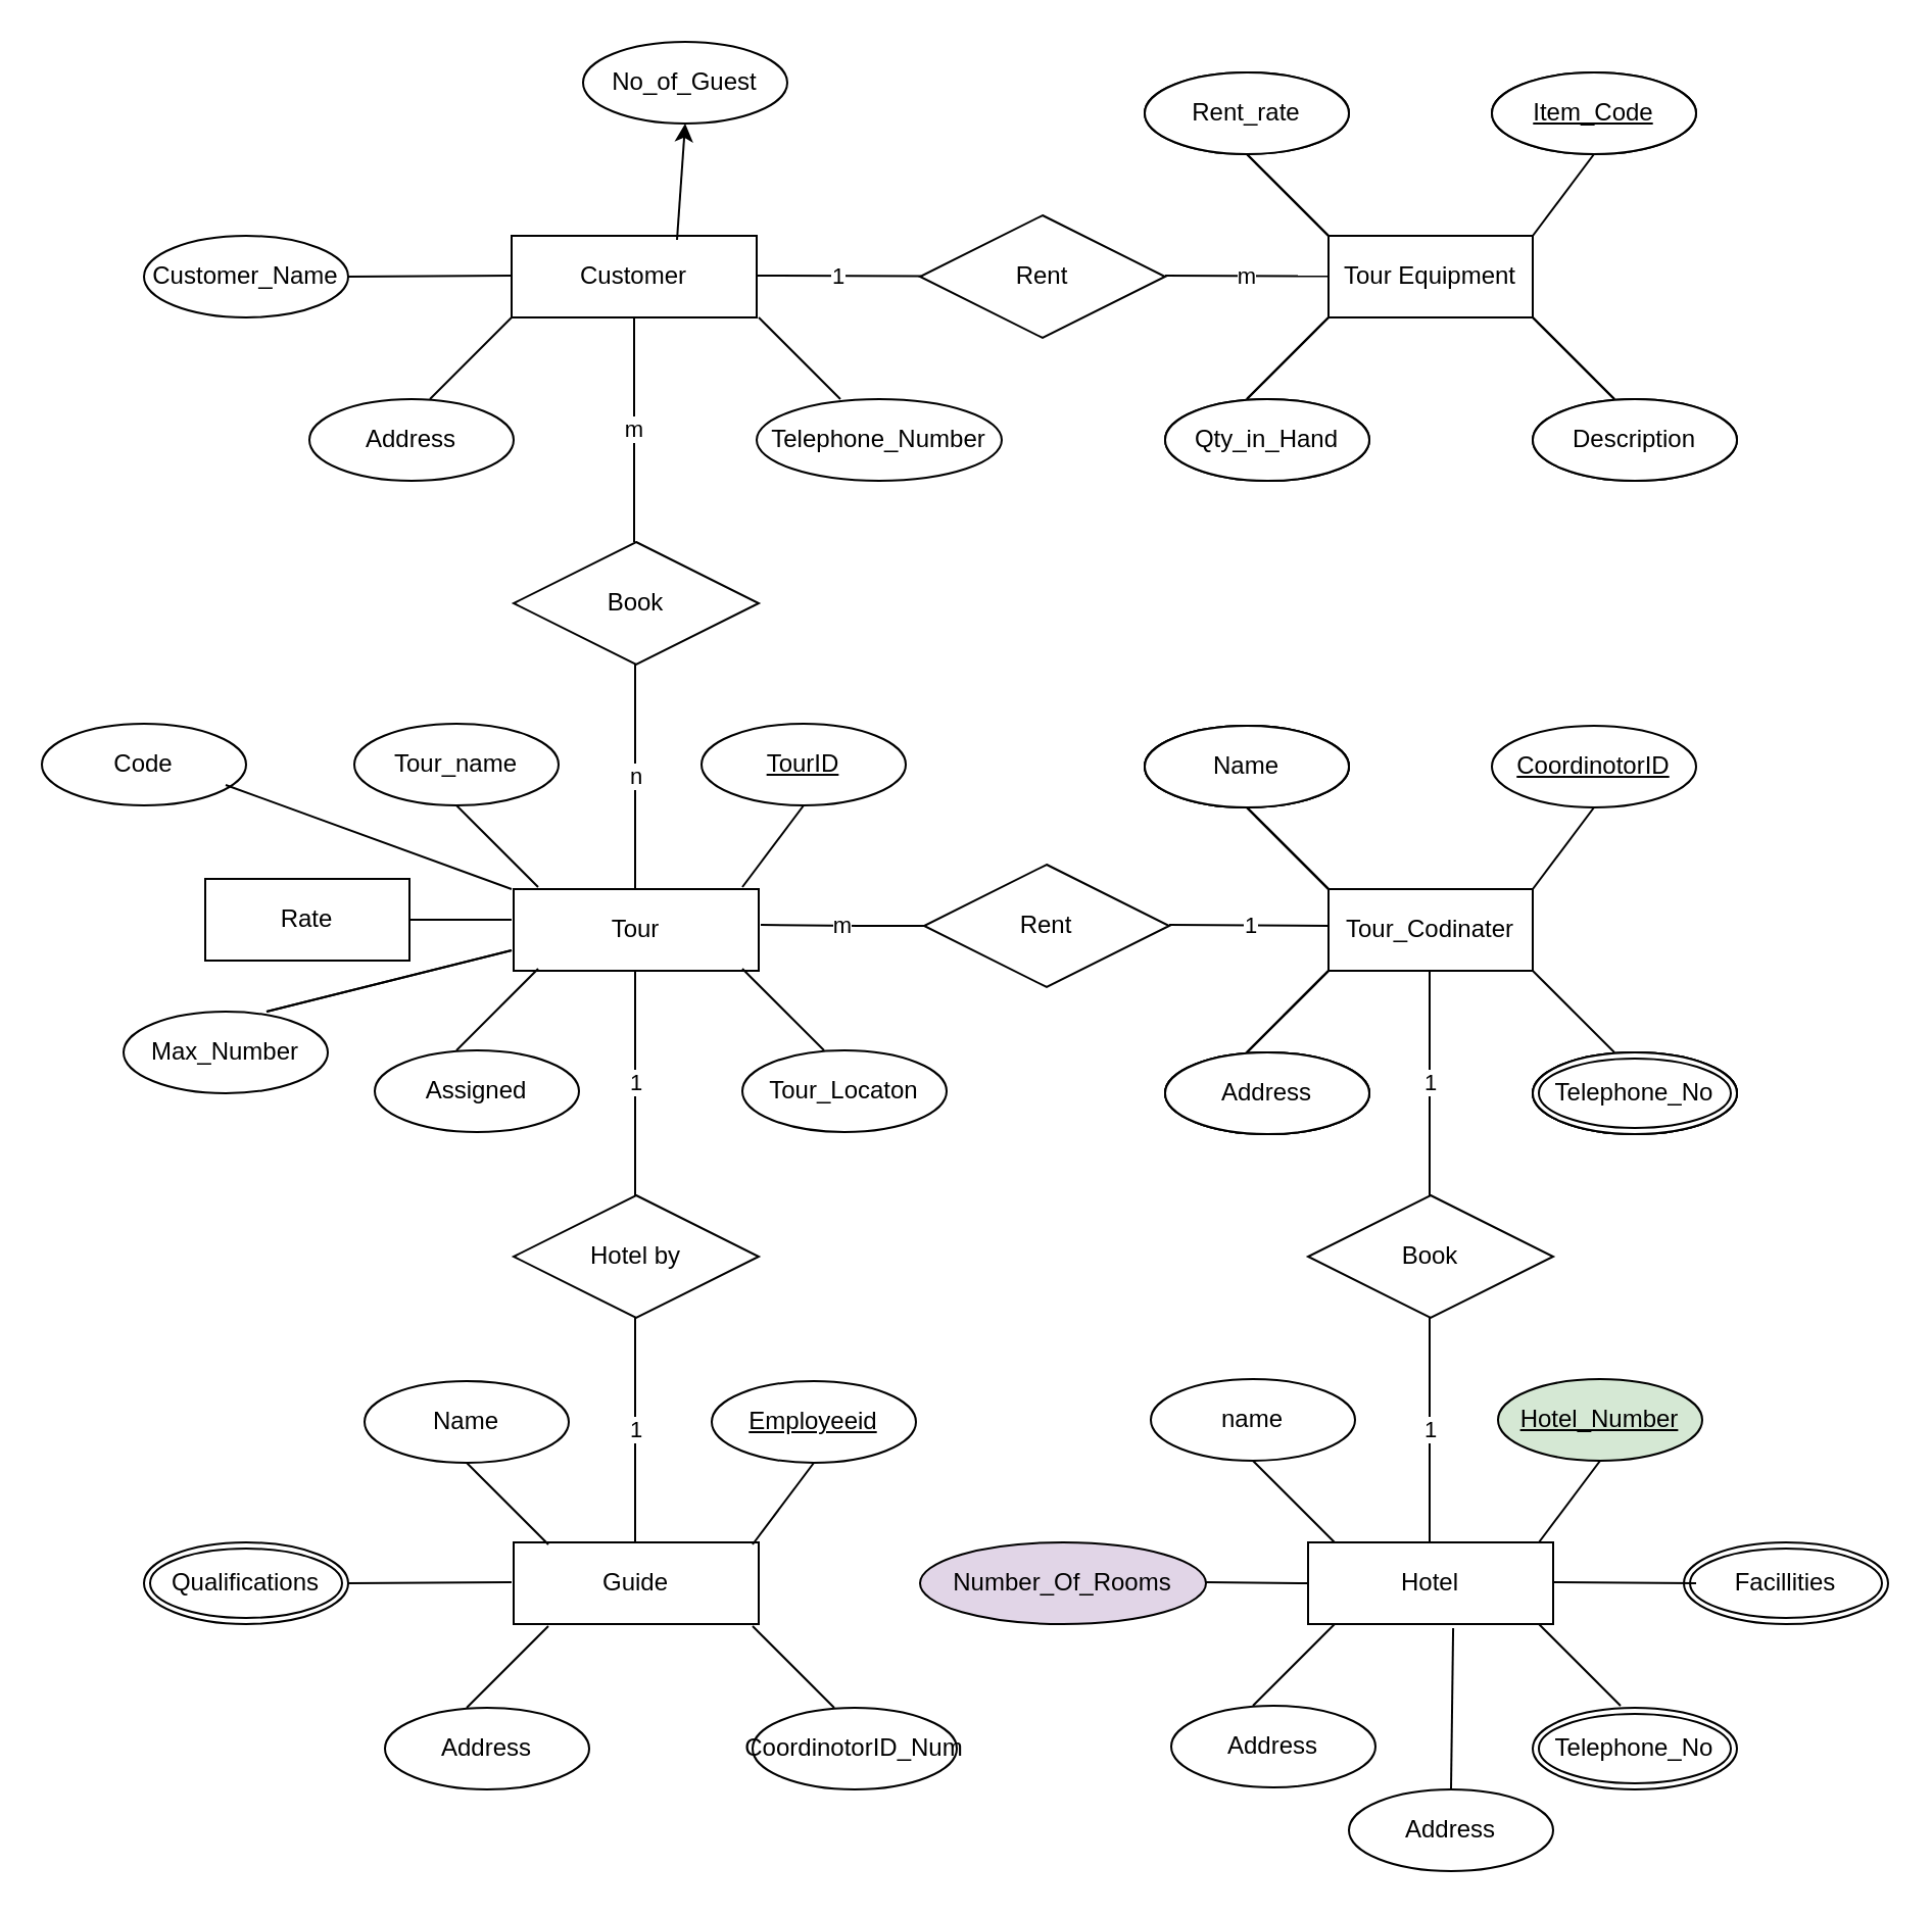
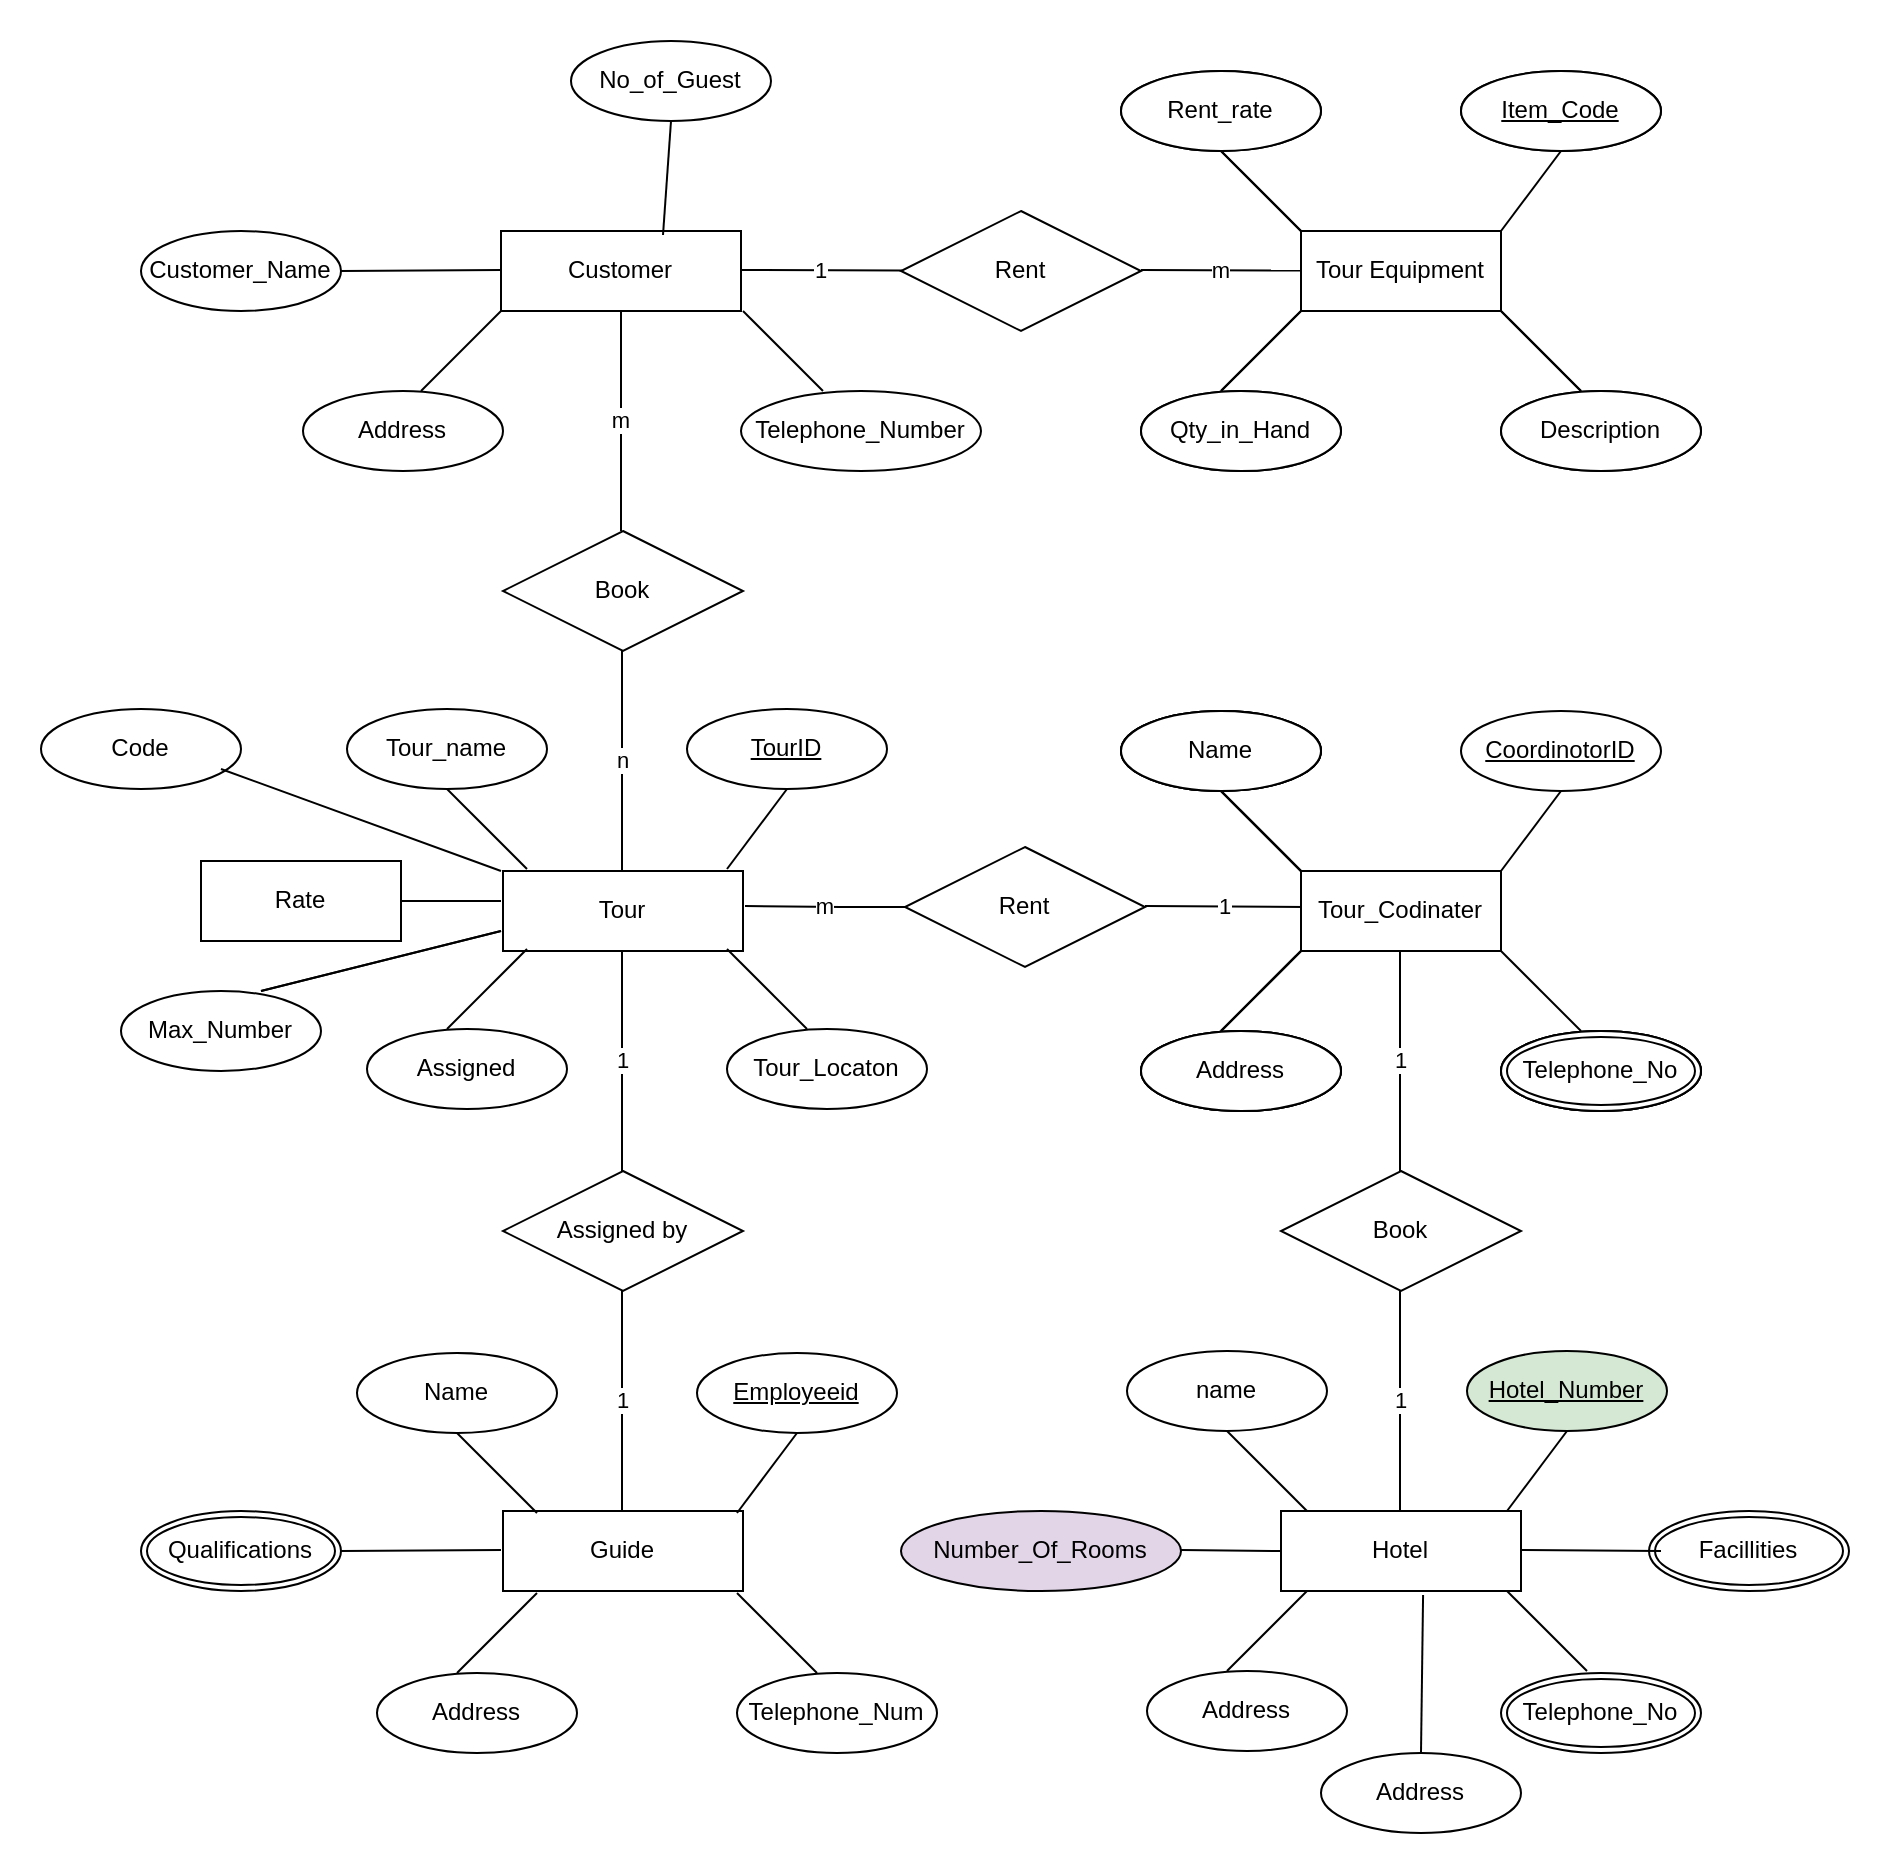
- <mxCell id="15" value="" style="endArrow=classic;html=1;rounded=0;entryX=0.5;entryY=1;entryDx=0;entryDy=0;exitX=0.675;exitY=0.05;exitDx=0;exitDy=0;exitPerimeter=0;" edge="1" parent="1" source="2" target="16"><mxGeometry relative="1" as="geometry"><mxPoint x="331" y="108" as="sourcePoint" /><mxPoint x="371" y="68" as="targetPoint" /></mxGeometry></mxCell>
+ <mxCell id="15" value="" style="endArrow=none;html=1;rounded=0;entryX=0.5;entryY=1;entryDx=0;entryDy=0;exitX=0.675;exitY=0.05;exitDx=0;exitDy=0;exitPerimeter=0;" edge="1" parent="1" source="2" target="16"><mxGeometry relative="1" as="geometry"><mxPoint x="331" y="108" as="sourcePoint" /><mxPoint x="371" y="68" as="targetPoint" /></mxGeometry></mxCell>
- <mxCell id="28" value="Hotel by" style="shape=rhombus;perimeter=rhombusPerimeter;whiteSpace=wrap;html=1;align=center;" vertex="1" parent="1"><mxGeometry x="251" y="585" width="120" height="60" as="geometry" /></mxCell>
+ <mxCell id="28" value="Assigned by" style="shape=rhombus;perimeter=rhombusPerimeter;whiteSpace=wrap;html=1;align=center;" vertex="1" parent="1"><mxGeometry x="251" y="585" width="120" height="60" as="geometry" /></mxCell>
- <mxCell id="54" value="CoordinotorID_Num" style="ellipse;whiteSpace=wrap;html=1;align=center;" vertex="1" parent="1"><mxGeometry x="368" y="836" width="100" height="40" as="geometry" /></mxCell>
+ <mxCell id="54" value="Telephone_Num" style="ellipse;whiteSpace=wrap;html=1;align=center;" vertex="1" parent="1"><mxGeometry x="368" y="836" width="100" height="40" as="geometry" /></mxCell>
